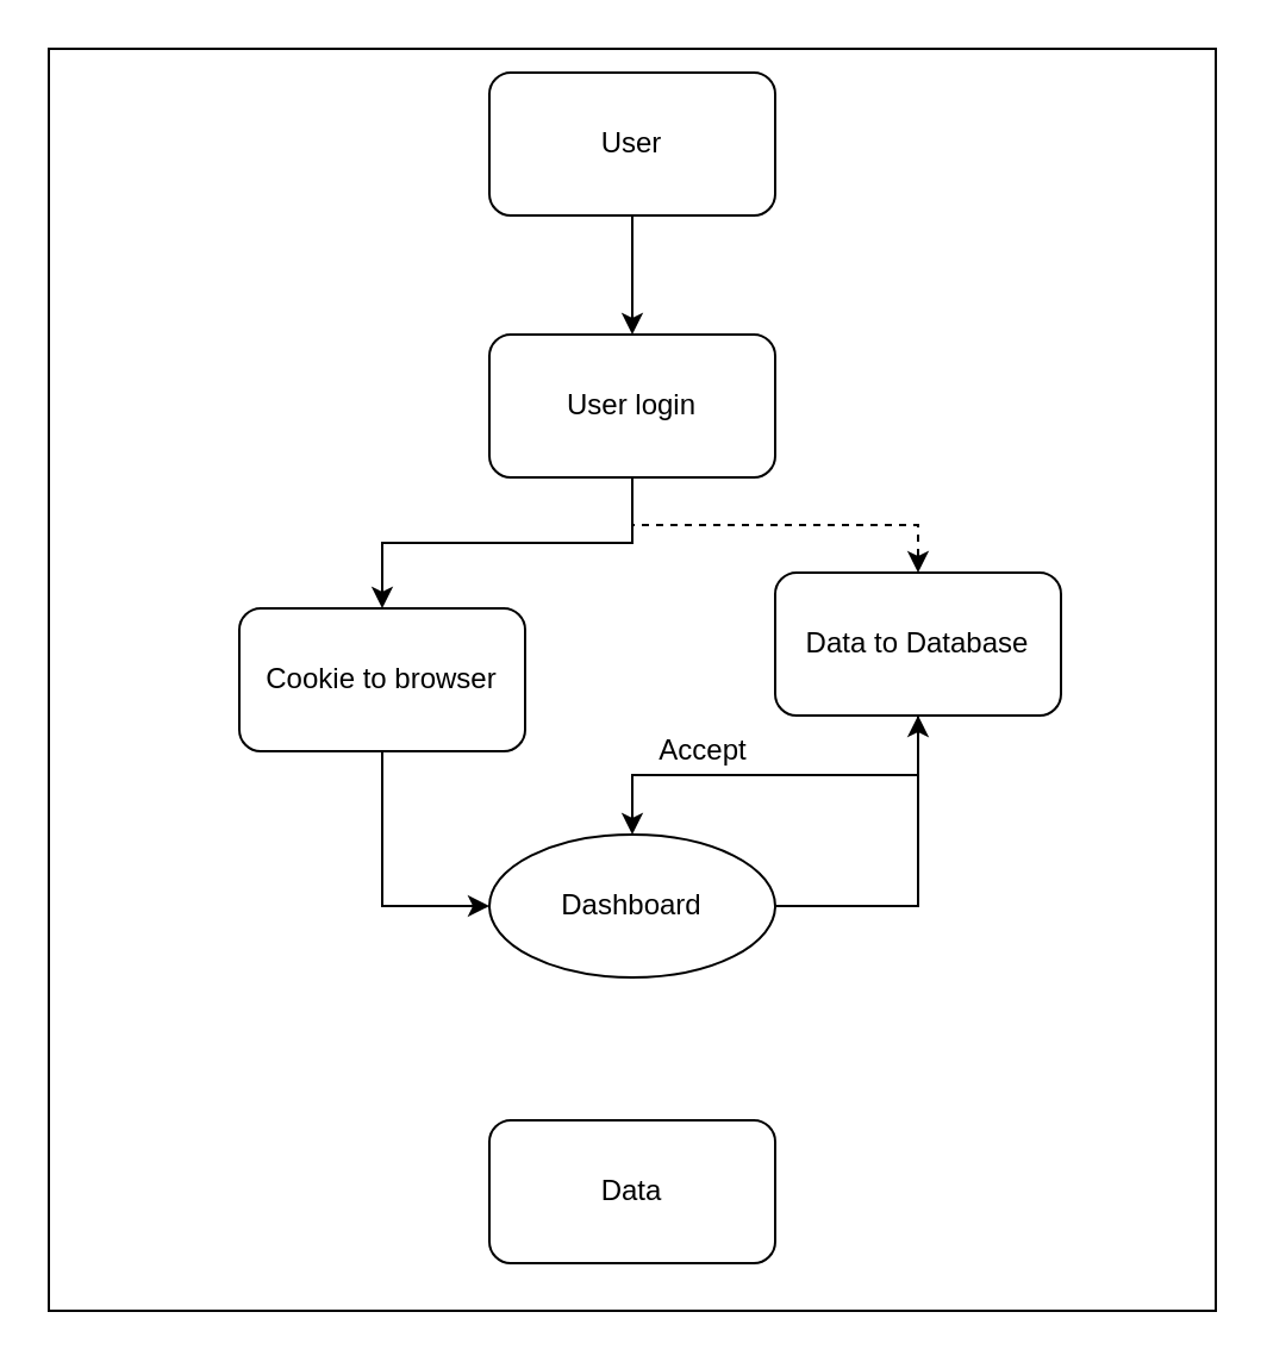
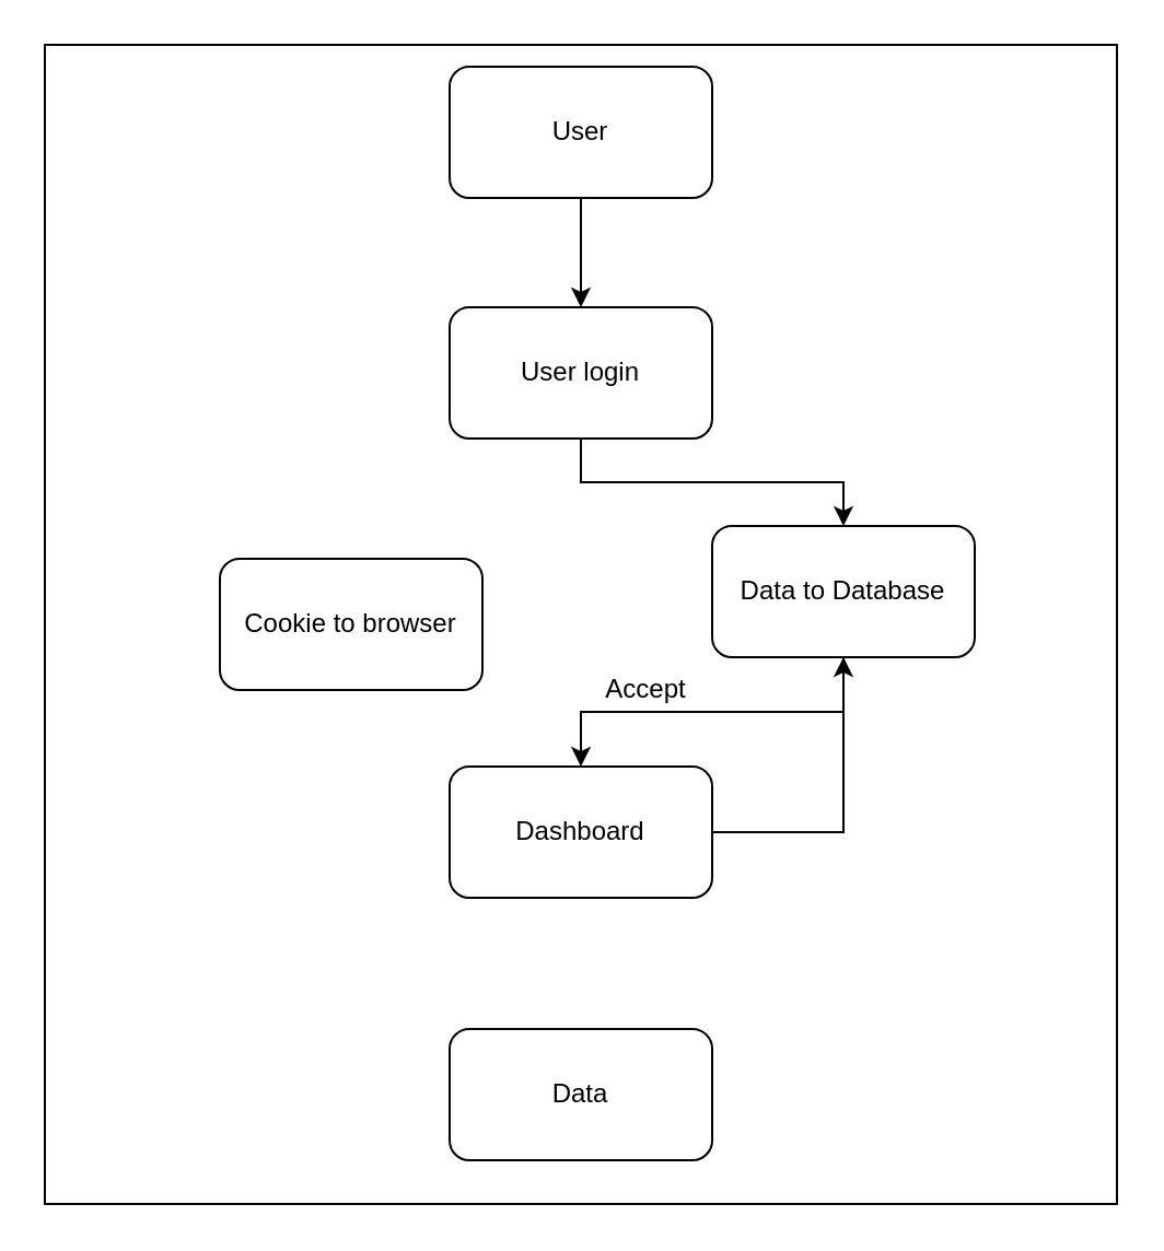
- <mxCell id="9" style="edgeStyle=orthogonalEdgeStyle;rounded=0;orthogonalLoop=1;jettySize=auto;html=1;dashed=1;" edge="1" parent="1" source="11" target="8"><mxGeometry relative="1" as="geometry" /></mxCell>
+ <mxCell id="9" style="edgeStyle=orthogonalEdgeStyle;rounded=0;orthogonalLoop=1;jettySize=auto;html=1;" edge="1" parent="1" source="11" target="8"><mxGeometry relative="1" as="geometry" /></mxCell>
- <mxCell id="10" style="edgeStyle=orthogonalEdgeStyle;rounded=0;orthogonalLoop=1;jettySize=auto;html=1;" edge="1" parent="1" source="11" target="6"><mxGeometry relative="1" as="geometry" /></mxCell>
- <mxCell id="5" style="edgeStyle=orthogonalEdgeStyle;rounded=0;orthogonalLoop=1;jettySize=auto;html=1;entryX=0;entryY=0.5;entryDx=0;entryDy=0;" edge="1" parent="1" source="6" target="13"><mxGeometry relative="1" as="geometry" /></mxCell>
- <mxCell id="13" value="Dashboard" style="ellipse;whiteSpace=wrap;html=1;" vertex="1" parent="1"><mxGeometry x="205" y="350" width="120" height="60" as="geometry" /></mxCell>
+ <mxCell id="13" value="Dashboard" style="rounded=1;whiteSpace=wrap;html=1;" vertex="1" parent="1"><mxGeometry x="205" y="350" width="120" height="60" as="geometry" /></mxCell>
